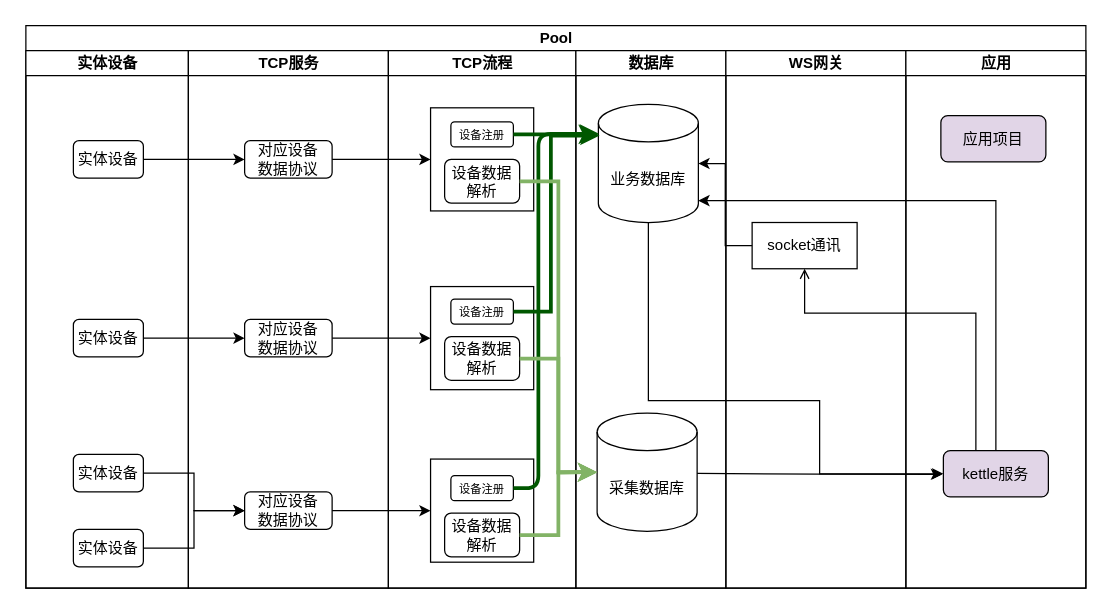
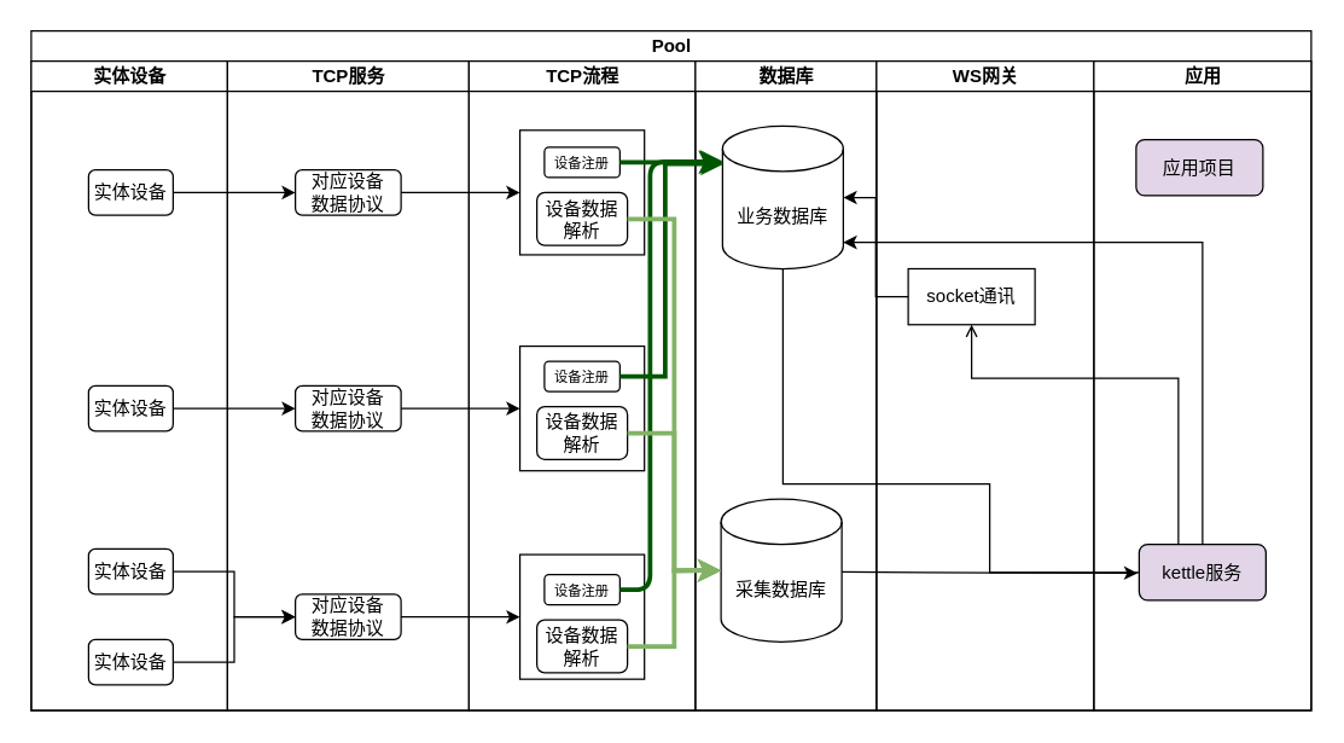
- <mxCell id="43" style="edgeStyle=orthogonalEdgeStyle;rounded=0;orthogonalLoop=1;jettySize=auto;html=1;entryX=0;entryY=0.5;entryDx=0;entryDy=0;" edge="1" parent="2" source="24" target="29"><mxGeometry relative="1" as="geometry"><mxPoint x="732.984" y="358" as="targetPoint" /><Array as="points"><mxPoint x="498.0" y="300" /><mxPoint x="635.0" y="300" /><mxPoint x="635.0" y="359" /></Array></mxGeometry></mxCell>
+ <mxCell id="43" style="edgeStyle=orthogonalEdgeStyle;rounded=0;orthogonalLoop=1;jettySize=auto;html=1;entryX=0;entryY=0.5;entryDx=0;entryDy=0;endArrow=none;" edge="1" parent="2" source="24" target="29"><mxGeometry relative="1" as="geometry"><mxPoint x="732.984" y="358" as="targetPoint" /><Array as="points"><mxPoint x="498.0" y="300" /><mxPoint x="635.0" y="300" /><mxPoint x="635.0" y="359" /></Array></mxGeometry></mxCell>
